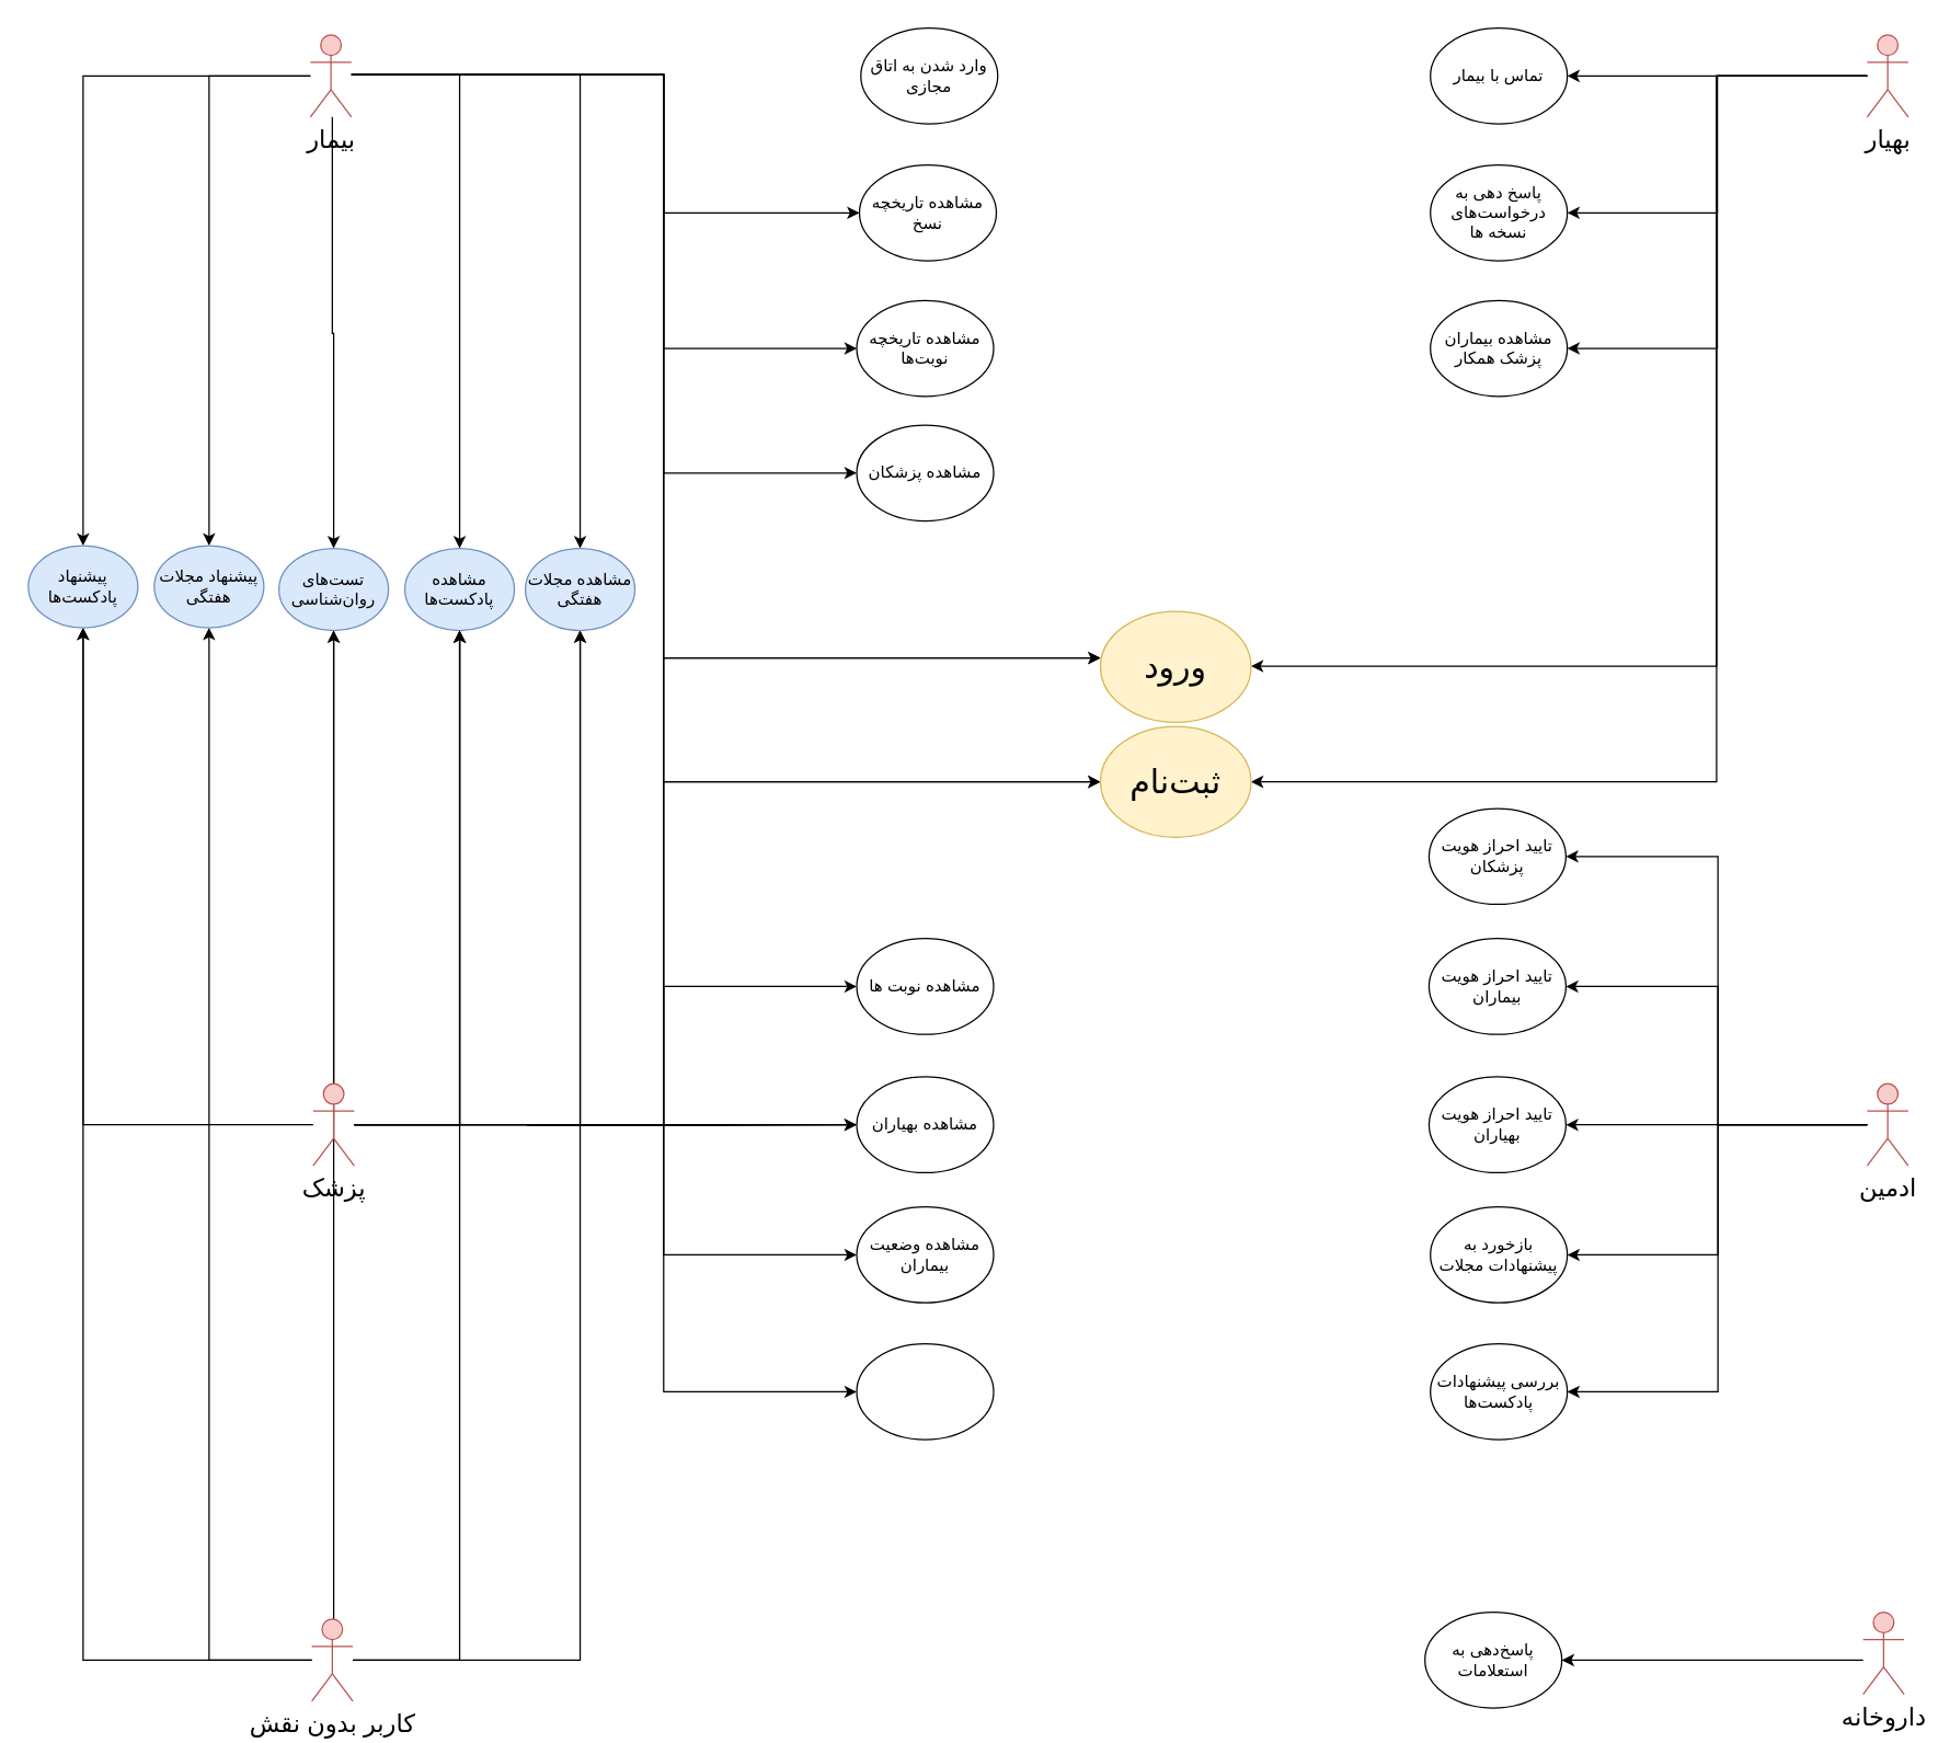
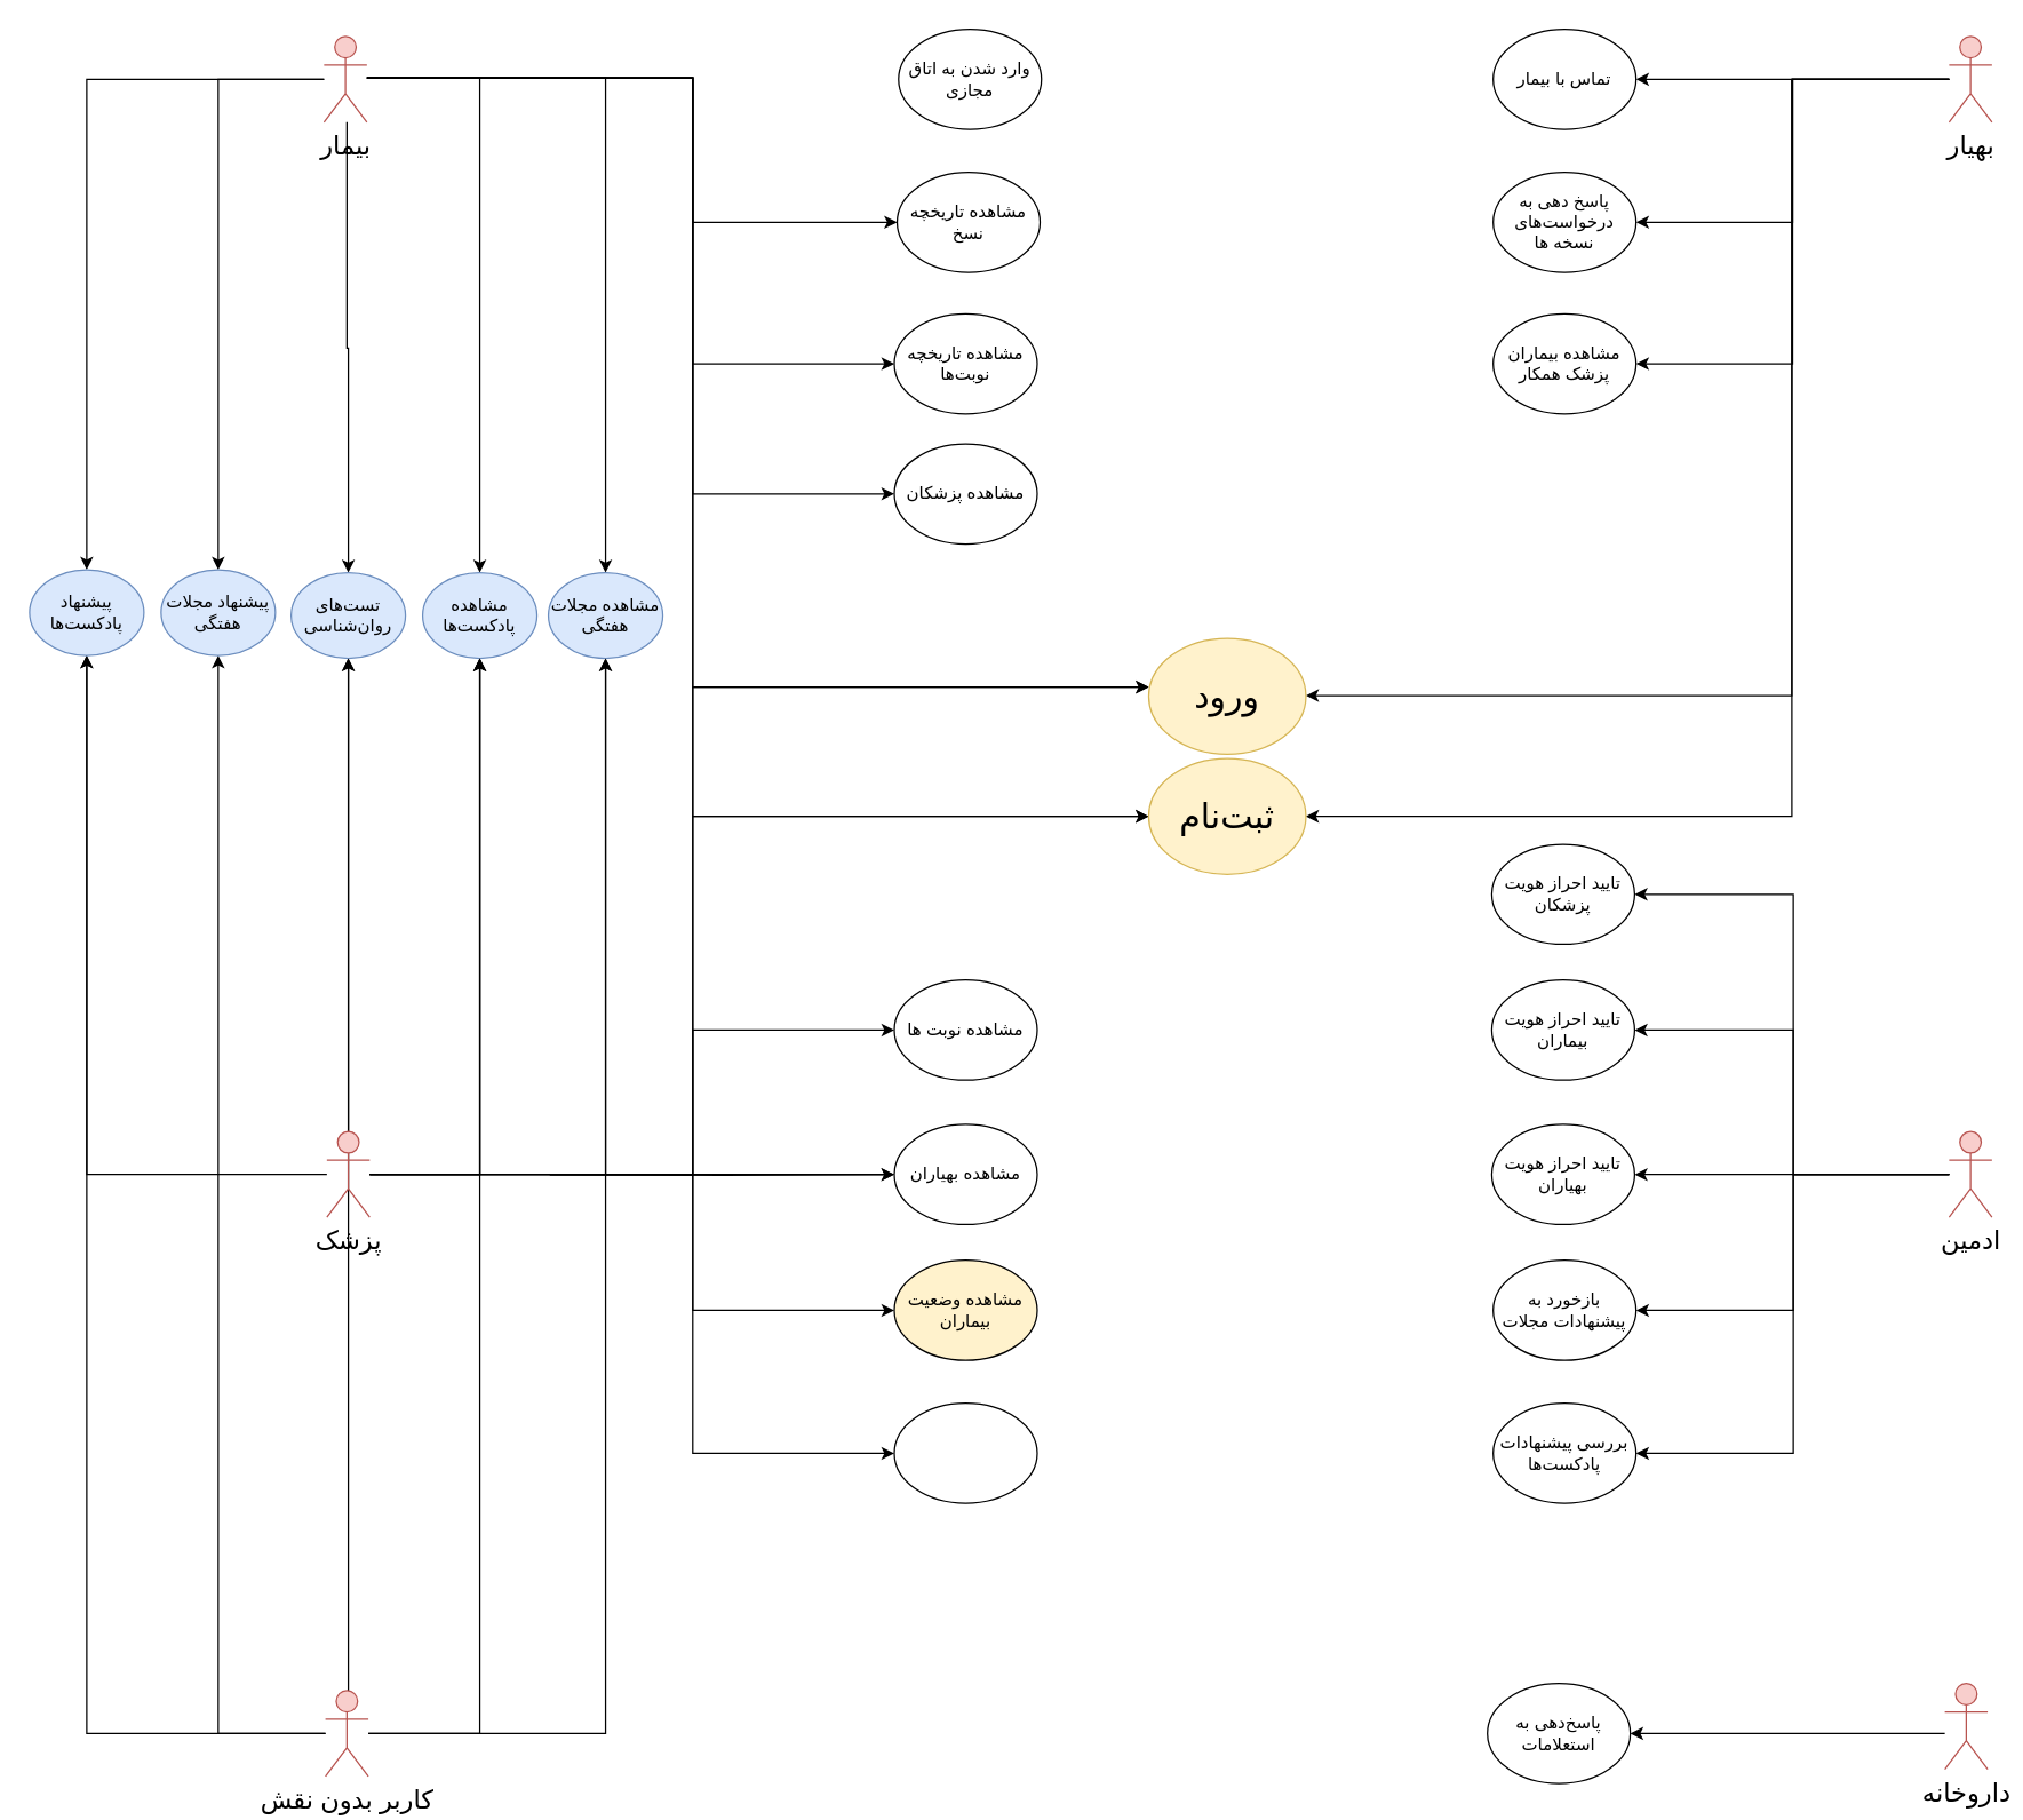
- <mxCell id="32" value="مشاهده وضعیت بیماران" style="ellipse;whiteSpace=wrap;html=1;" parent="1" vertex="1"><mxGeometry x="625" y="881" width="100" height="70" as="geometry" /></mxCell>
+ <mxCell id="32" value="مشاهده وضعیت بیماران" style="ellipse;whiteSpace=wrap;html=1;fillColor=#fff2cc;" parent="1" vertex="1"><mxGeometry x="625" y="881" width="100" height="70" as="geometry" /></mxCell>
